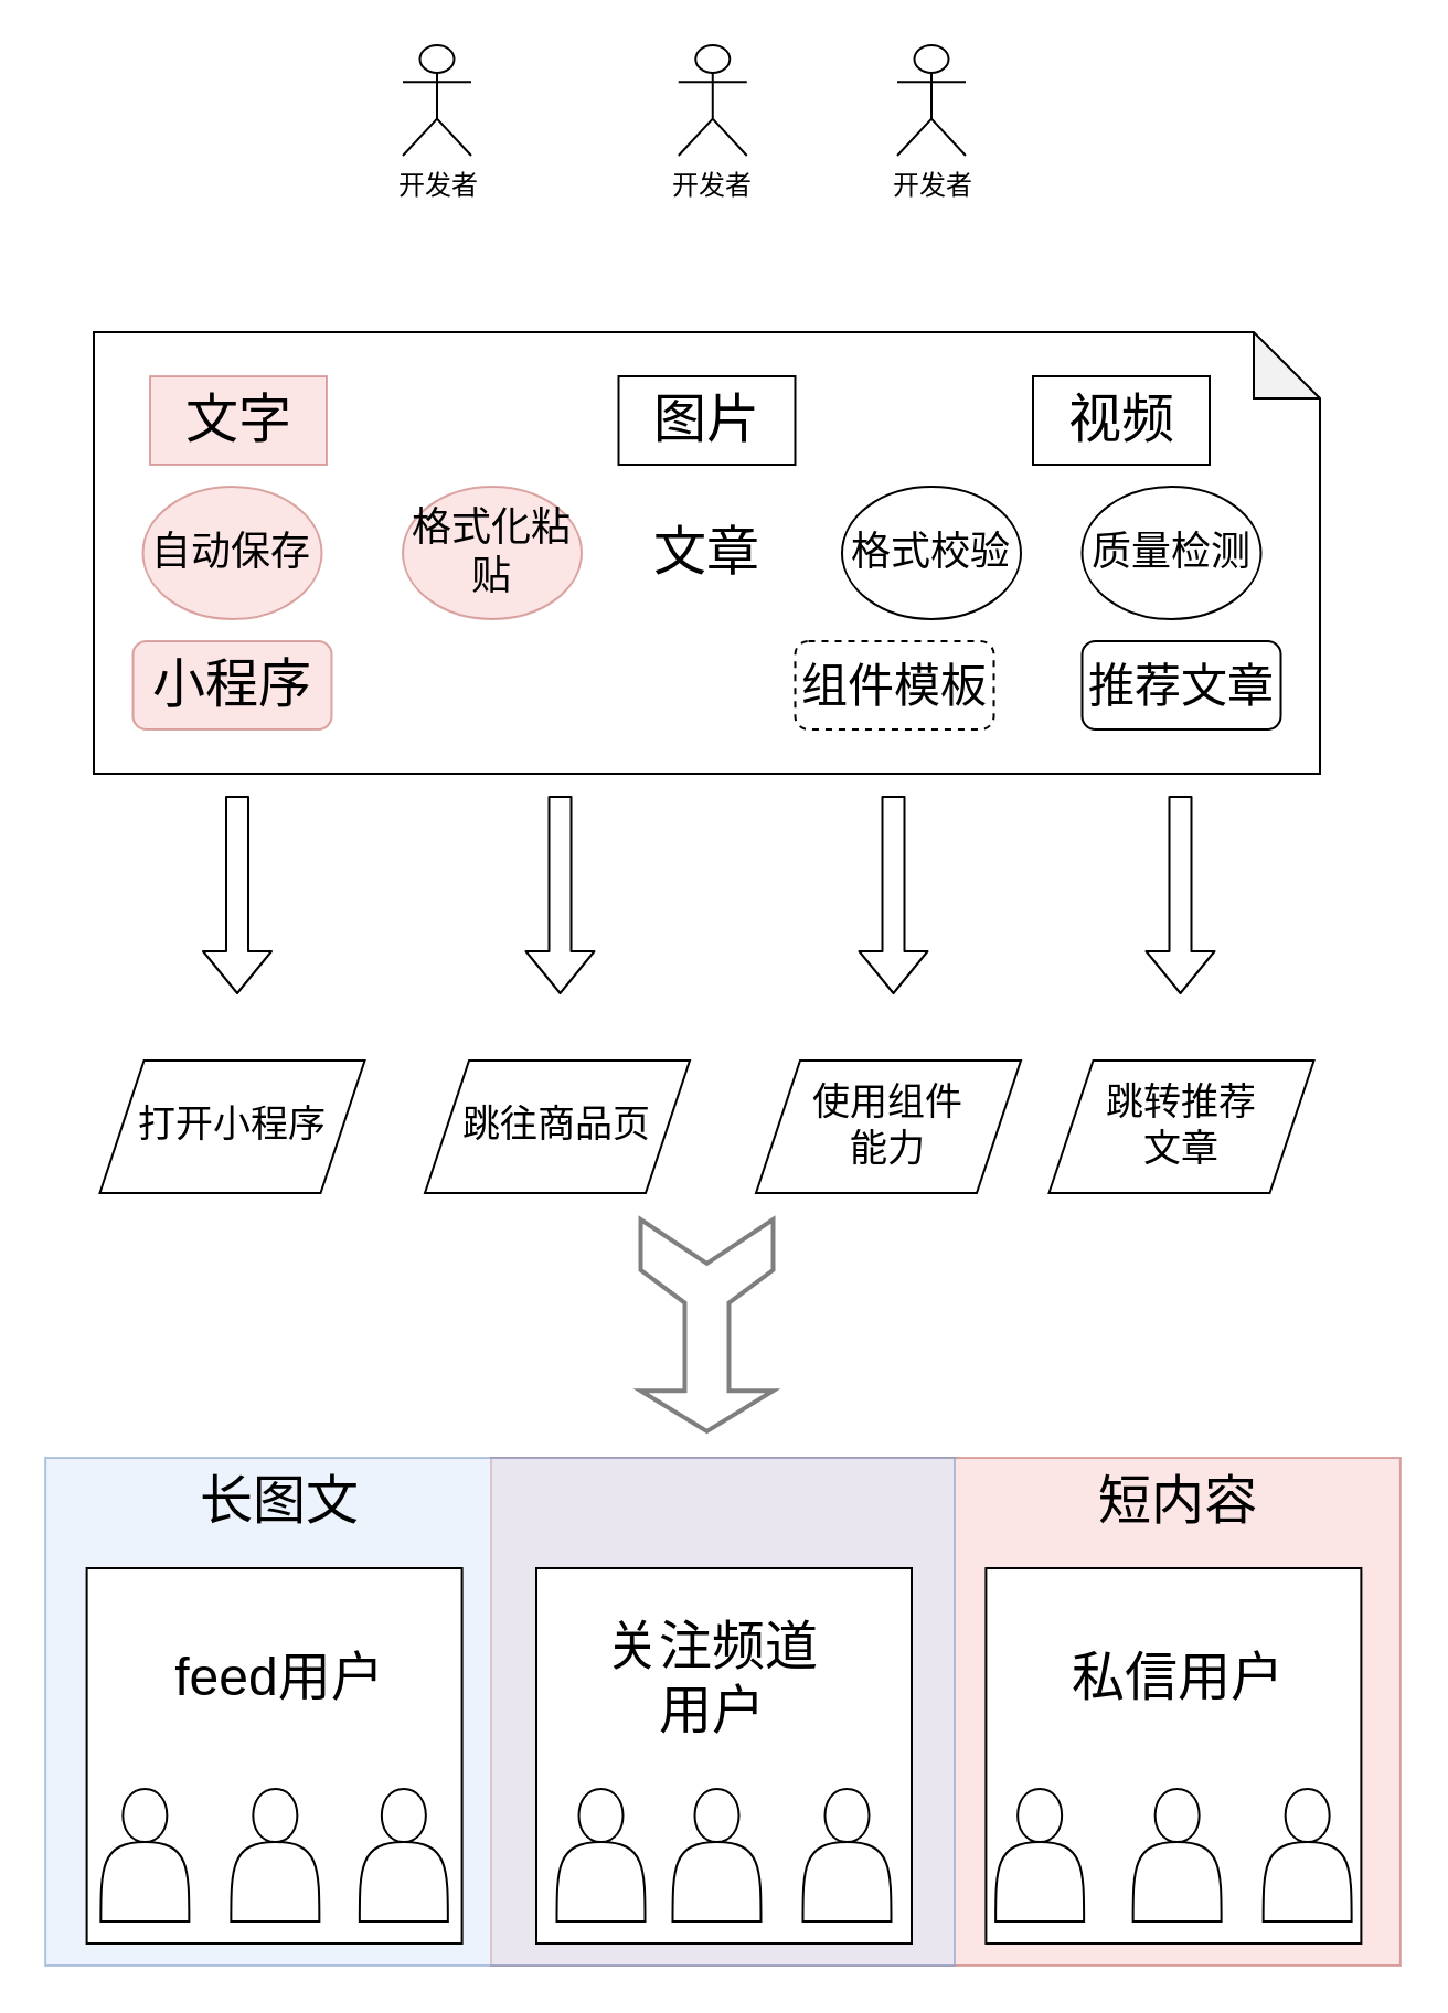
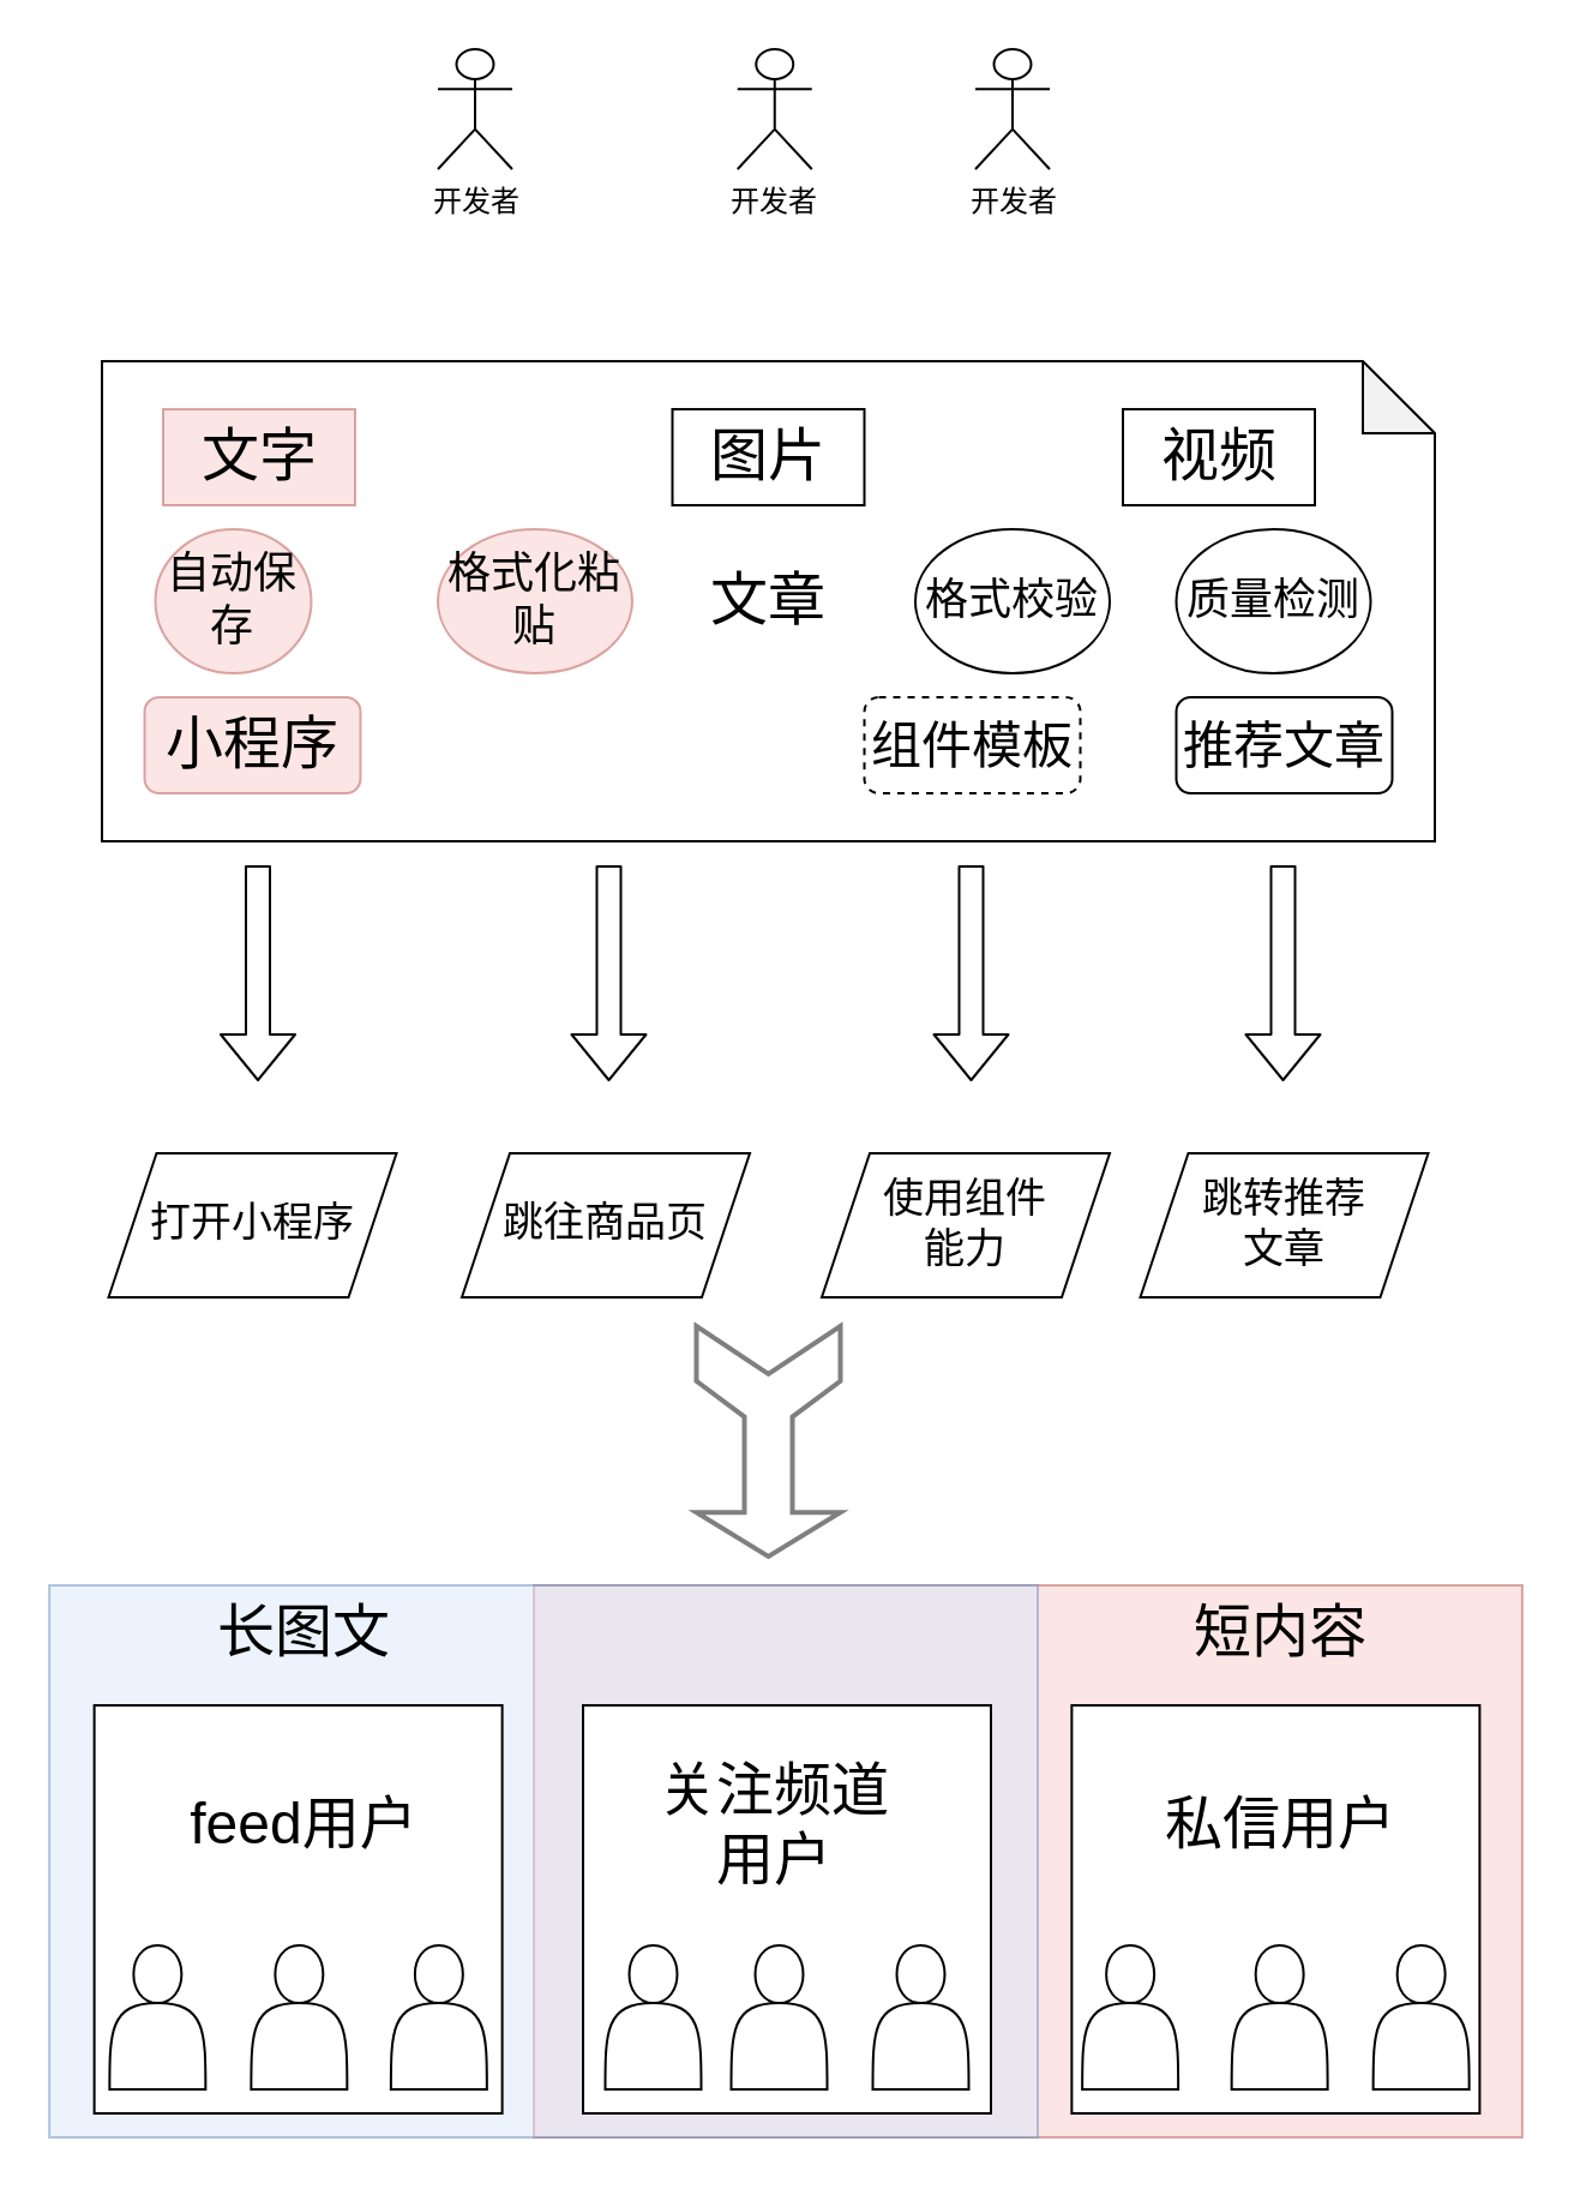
- <mxCell id="32" value="&lt;font style=&quot;font-size: 18px&quot;&gt;自动保存&lt;/font&gt;" style="ellipse;whiteSpace=wrap;html=1;fillColor=#f8cecc;strokeColor=#b85450;opacity=50;" vertex="1" parent="1"><mxGeometry x="64.25" y="220" width="81" height="60" as="geometry" /></mxCell>
+ <mxCell id="32" value="&lt;font style=&quot;font-size: 18px&quot;&gt;自动保存&lt;/font&gt;" style="ellipse;whiteSpace=wrap;html=1;fillColor=#f8cecc;strokeColor=#b85450;opacity=50;" vertex="1" parent="1"><mxGeometry x="64.25" y="220" width="65" height="60" as="geometry" /></mxCell>
